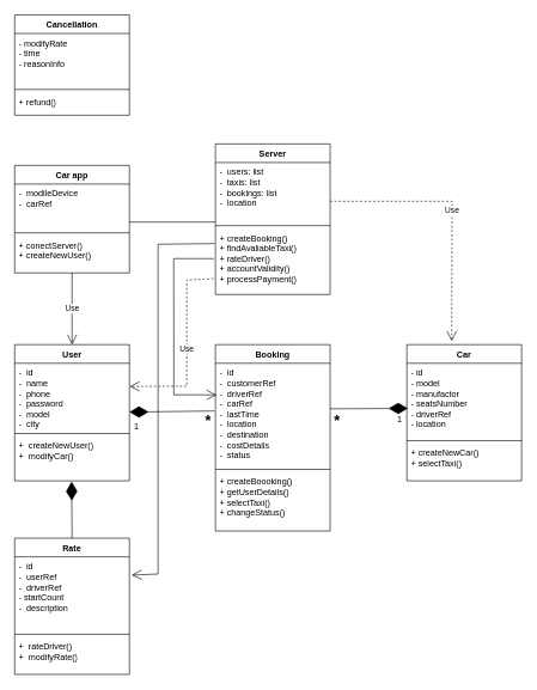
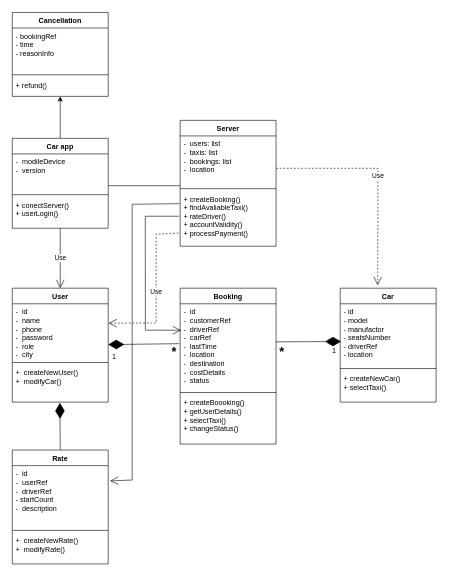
- <mxCell id="23" value="- modifyRate&lt;div&gt;- time&lt;/div&gt;&lt;div&gt;- reasonInfo&lt;/div&gt;" style="text;strokeColor=none;fillColor=none;align=left;verticalAlign=top;spacingLeft=4;spacingRight=4;overflow=hidden;rotatable=0;points=[[0,0.5],[1,0.5]];portConstraint=eastwest;whiteSpace=wrap;html=1;" vertex="1" parent="22"><mxGeometry y="26" width="160" height="74" as="geometry" /></mxCell>
+ <mxCell id="23" value="- bookingRef&lt;div&gt;- time&lt;/div&gt;&lt;div&gt;- reasonInfo&lt;/div&gt;" style="text;strokeColor=none;fillColor=none;align=left;verticalAlign=top;spacingLeft=4;spacingRight=4;overflow=hidden;rotatable=0;points=[[0,0.5],[1,0.5]];portConstraint=eastwest;whiteSpace=wrap;html=1;" vertex="1" parent="22"><mxGeometry y="26" width="160" height="74" as="geometry" /></mxCell>
+ <mxCell id="38" style="edgeStyle=orthogonalEdgeStyle;rounded=0;orthogonalLoop=1;jettySize=auto;html=1;entryX=0.5;entryY=1;entryDx=0;entryDy=0;entryPerimeter=0;" edge="1" parent="1" source="26" target="25"><mxGeometry relative="1" as="geometry" /></mxCell>
- <mxCell id="27" value="-&amp;nbsp; modileDevice&lt;br&gt;-&amp;nbsp; carRef&lt;div&gt;&lt;br/&gt;&lt;/div&gt;" style="text;strokeColor=none;fillColor=none;align=left;verticalAlign=top;spacingLeft=4;spacingRight=4;overflow=hidden;rotatable=0;points=[[0,0.5],[1,0.5]];portConstraint=eastwest;whiteSpace=wrap;html=1;" vertex="1" parent="26"><mxGeometry y="26" width="160" height="64" as="geometry" /></mxCell>
+ <mxCell id="27" value="-&amp;nbsp; modileDevice&lt;br&gt;-&amp;nbsp; version&lt;div&gt;&lt;br/&gt;&lt;/div&gt;" style="text;strokeColor=none;fillColor=none;align=left;verticalAlign=top;spacingLeft=4;spacingRight=4;overflow=hidden;rotatable=0;points=[[0,0.5],[1,0.5]];portConstraint=eastwest;whiteSpace=wrap;html=1;" vertex="1" parent="26"><mxGeometry y="26" width="160" height="64" as="geometry" /></mxCell>
- <mxCell id="29" value="+ conectServer()&lt;br&gt;+ createNewUser()&lt;div&gt;&lt;br/&gt;&lt;/div&gt;" style="text;strokeColor=none;fillColor=none;align=left;verticalAlign=top;spacingLeft=4;spacingRight=4;overflow=hidden;rotatable=0;points=[[0,0.5],[1,0.5]];portConstraint=eastwest;whiteSpace=wrap;html=1;" vertex="1" parent="26"><mxGeometry y="98" width="160" height="52" as="geometry" /></mxCell>
+ <mxCell id="29" value="+ conectServer()&lt;br&gt;+ userLogin()&lt;div&gt;&lt;br/&gt;&lt;/div&gt;" style="text;strokeColor=none;fillColor=none;align=left;verticalAlign=top;spacingLeft=4;spacingRight=4;overflow=hidden;rotatable=0;points=[[0,0.5],[1,0.5]];portConstraint=eastwest;whiteSpace=wrap;html=1;" vertex="1" parent="26"><mxGeometry y="98" width="160" height="52" as="geometry" /></mxCell>
- <mxCell id="3" value="-&amp;nbsp; id&lt;br&gt;-&amp;nbsp; name&lt;br&gt;-&amp;nbsp; phone&lt;br&gt;-&amp;nbsp; password&lt;br&gt;-&amp;nbsp; model&lt;div&gt;-&amp;nbsp; city&lt;/div&gt;" style="text;strokeColor=none;fillColor=none;align=left;verticalAlign=top;spacingLeft=4;spacingRight=4;overflow=hidden;rotatable=0;points=[[0,0.5],[1,0.5]];portConstraint=eastwest;whiteSpace=wrap;html=1;" vertex="1" parent="2"><mxGeometry y="26" width="160" height="94" as="geometry" /></mxCell>
+ <mxCell id="3" value="-&amp;nbsp; id&lt;br&gt;-&amp;nbsp; name&lt;br&gt;-&amp;nbsp; phone&lt;br&gt;-&amp;nbsp; password&lt;br&gt;-&amp;nbsp; role&lt;div&gt;-&amp;nbsp; city&lt;/div&gt;" style="text;strokeColor=none;fillColor=none;align=left;verticalAlign=top;spacingLeft=4;spacingRight=4;overflow=hidden;rotatable=0;points=[[0,0.5],[1,0.5]];portConstraint=eastwest;whiteSpace=wrap;html=1;" vertex="1" parent="2"><mxGeometry y="26" width="160" height="94" as="geometry" /></mxCell>
- <mxCell id="21" value="+&amp;nbsp; rateDriver()&lt;br&gt;+&amp;nbsp; modifyRate()" style="text;strokeColor=none;fillColor=none;align=left;verticalAlign=top;spacingLeft=4;spacingRight=4;overflow=hidden;rotatable=0;points=[[0,0.5],[1,0.5]];portConstraint=eastwest;whiteSpace=wrap;html=1;" vertex="1" parent="18"><mxGeometry y="138" width="160" height="52" as="geometry" /></mxCell>
+ <mxCell id="21" value="+&amp;nbsp; createNewRate()&lt;br&gt;+&amp;nbsp; modifyRate()" style="text;strokeColor=none;fillColor=none;align=left;verticalAlign=top;spacingLeft=4;spacingRight=4;overflow=hidden;rotatable=0;points=[[0,0.5],[1,0.5]];portConstraint=eastwest;whiteSpace=wrap;html=1;" vertex="1" parent="18"><mxGeometry y="138" width="160" height="52" as="geometry" /></mxCell>
